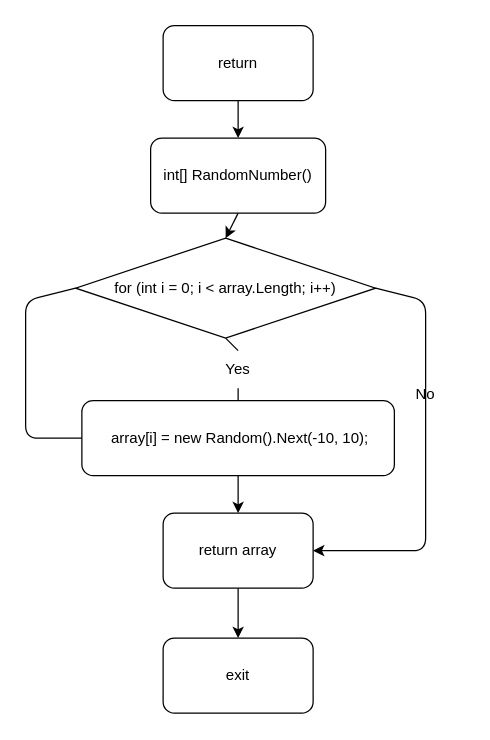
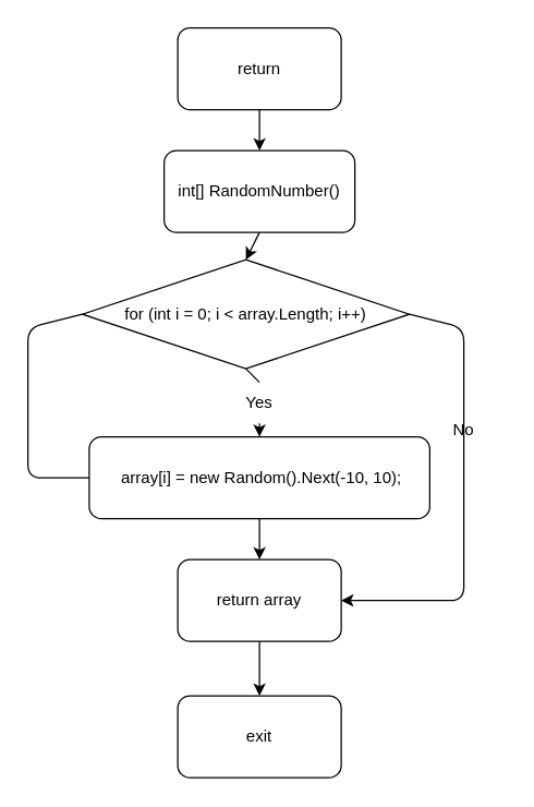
- <mxCell id="7" style="edgeStyle=none;html=1;exitX=0.5;exitY=1;exitDx=0;exitDy=0;entryX=0.5;entryY=0;entryDx=0;entryDy=0;startArrow=none;endArrow=none;" parent="1" source="15" target="10" edge="1"><mxGeometry relative="1" as="geometry" /></mxCell>
+ <mxCell id="7" style="edgeStyle=none;html=1;exitX=0.5;exitY=1;exitDx=0;exitDy=0;entryX=0.5;entryY=0;entryDx=0;entryDy=0;startArrow=none;" parent="1" source="15" target="10" edge="1"><mxGeometry relative="1" as="geometry" /></mxCell>
